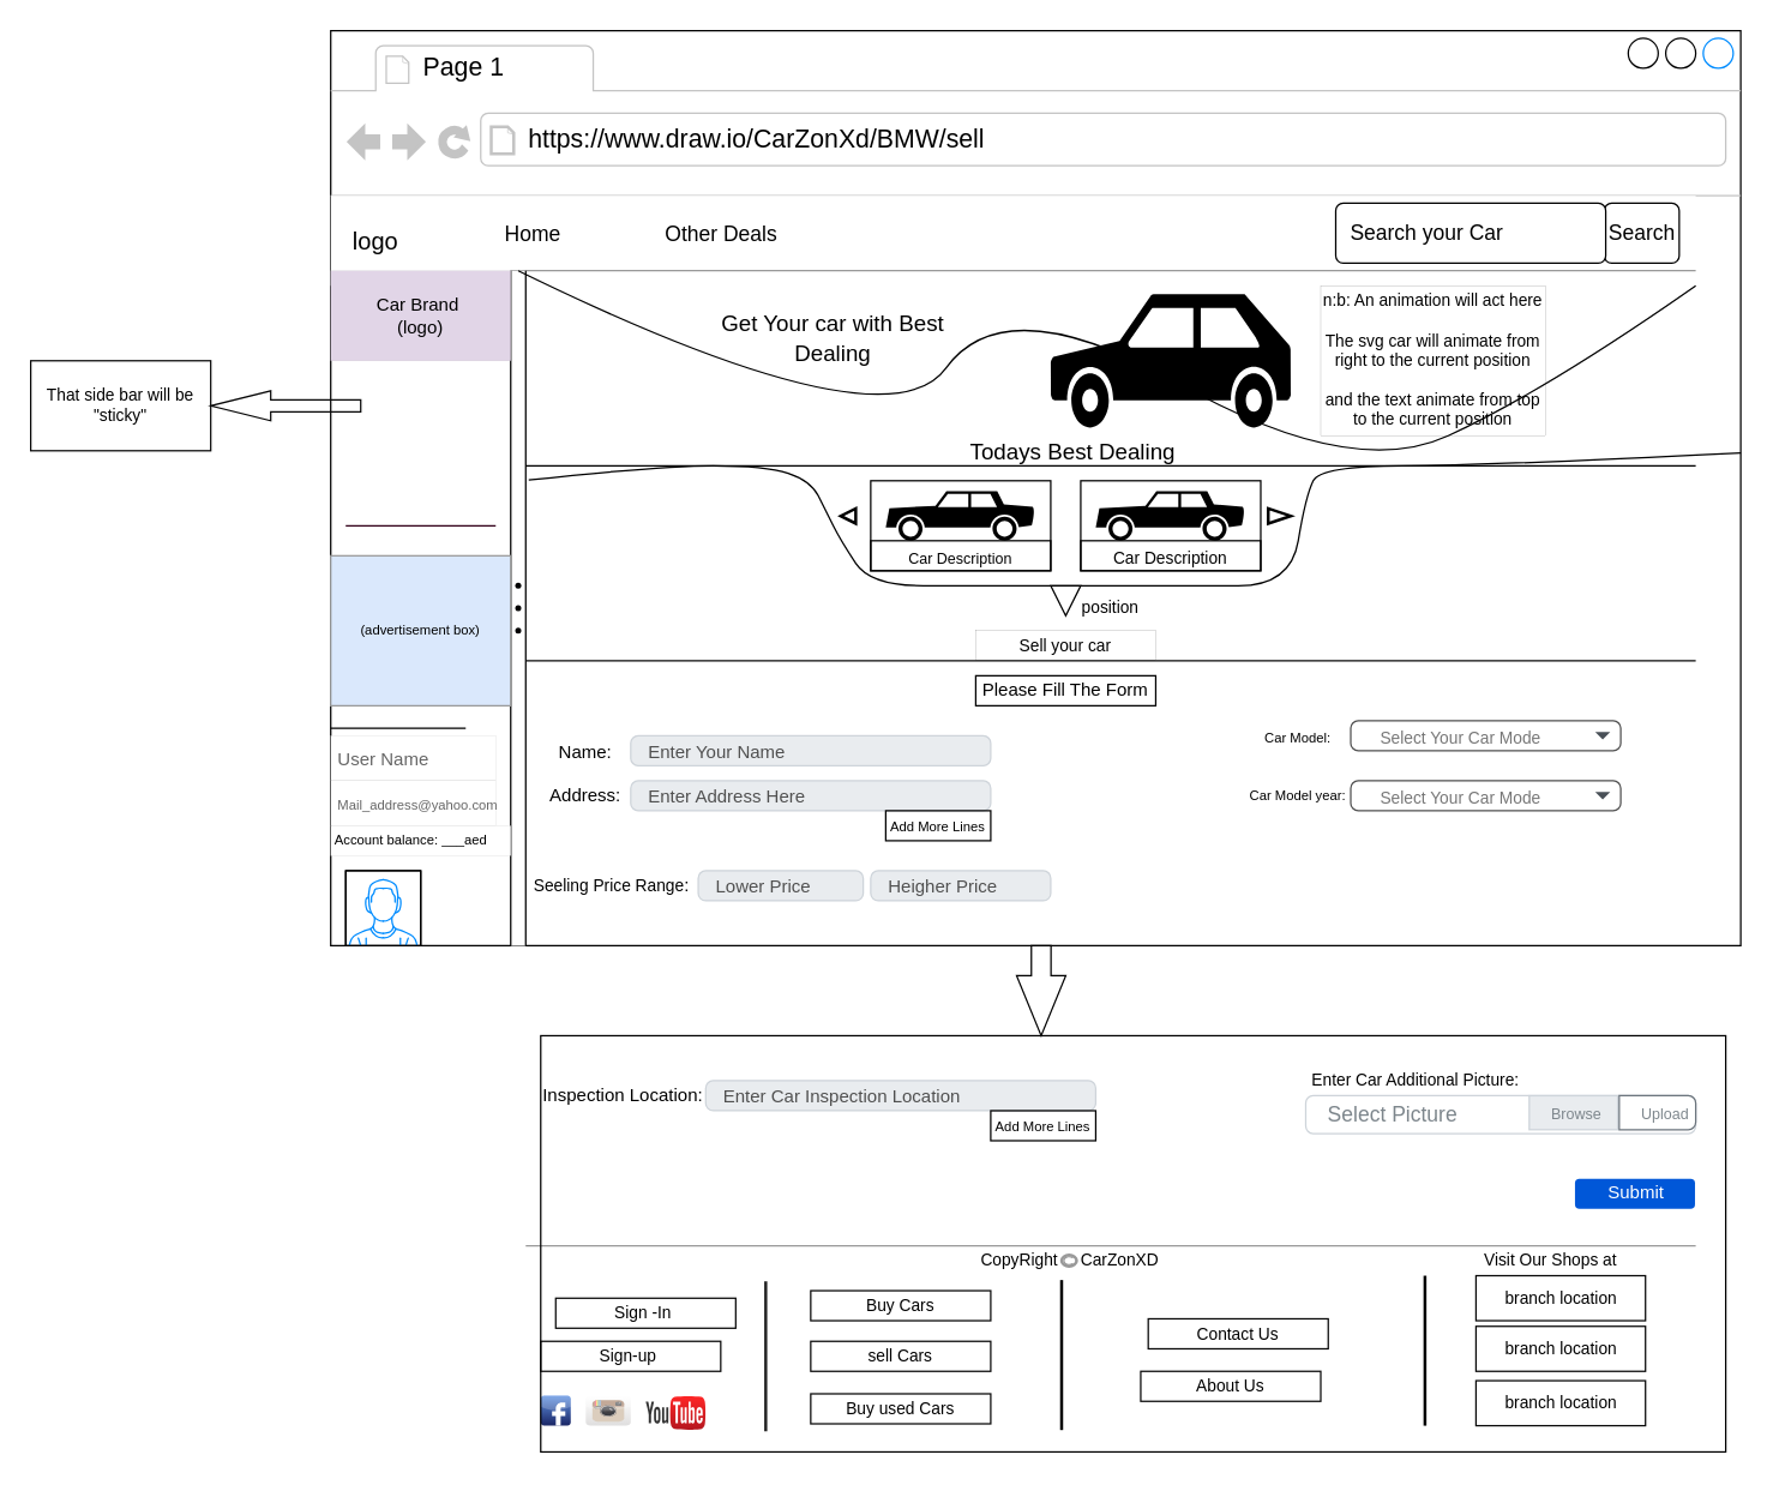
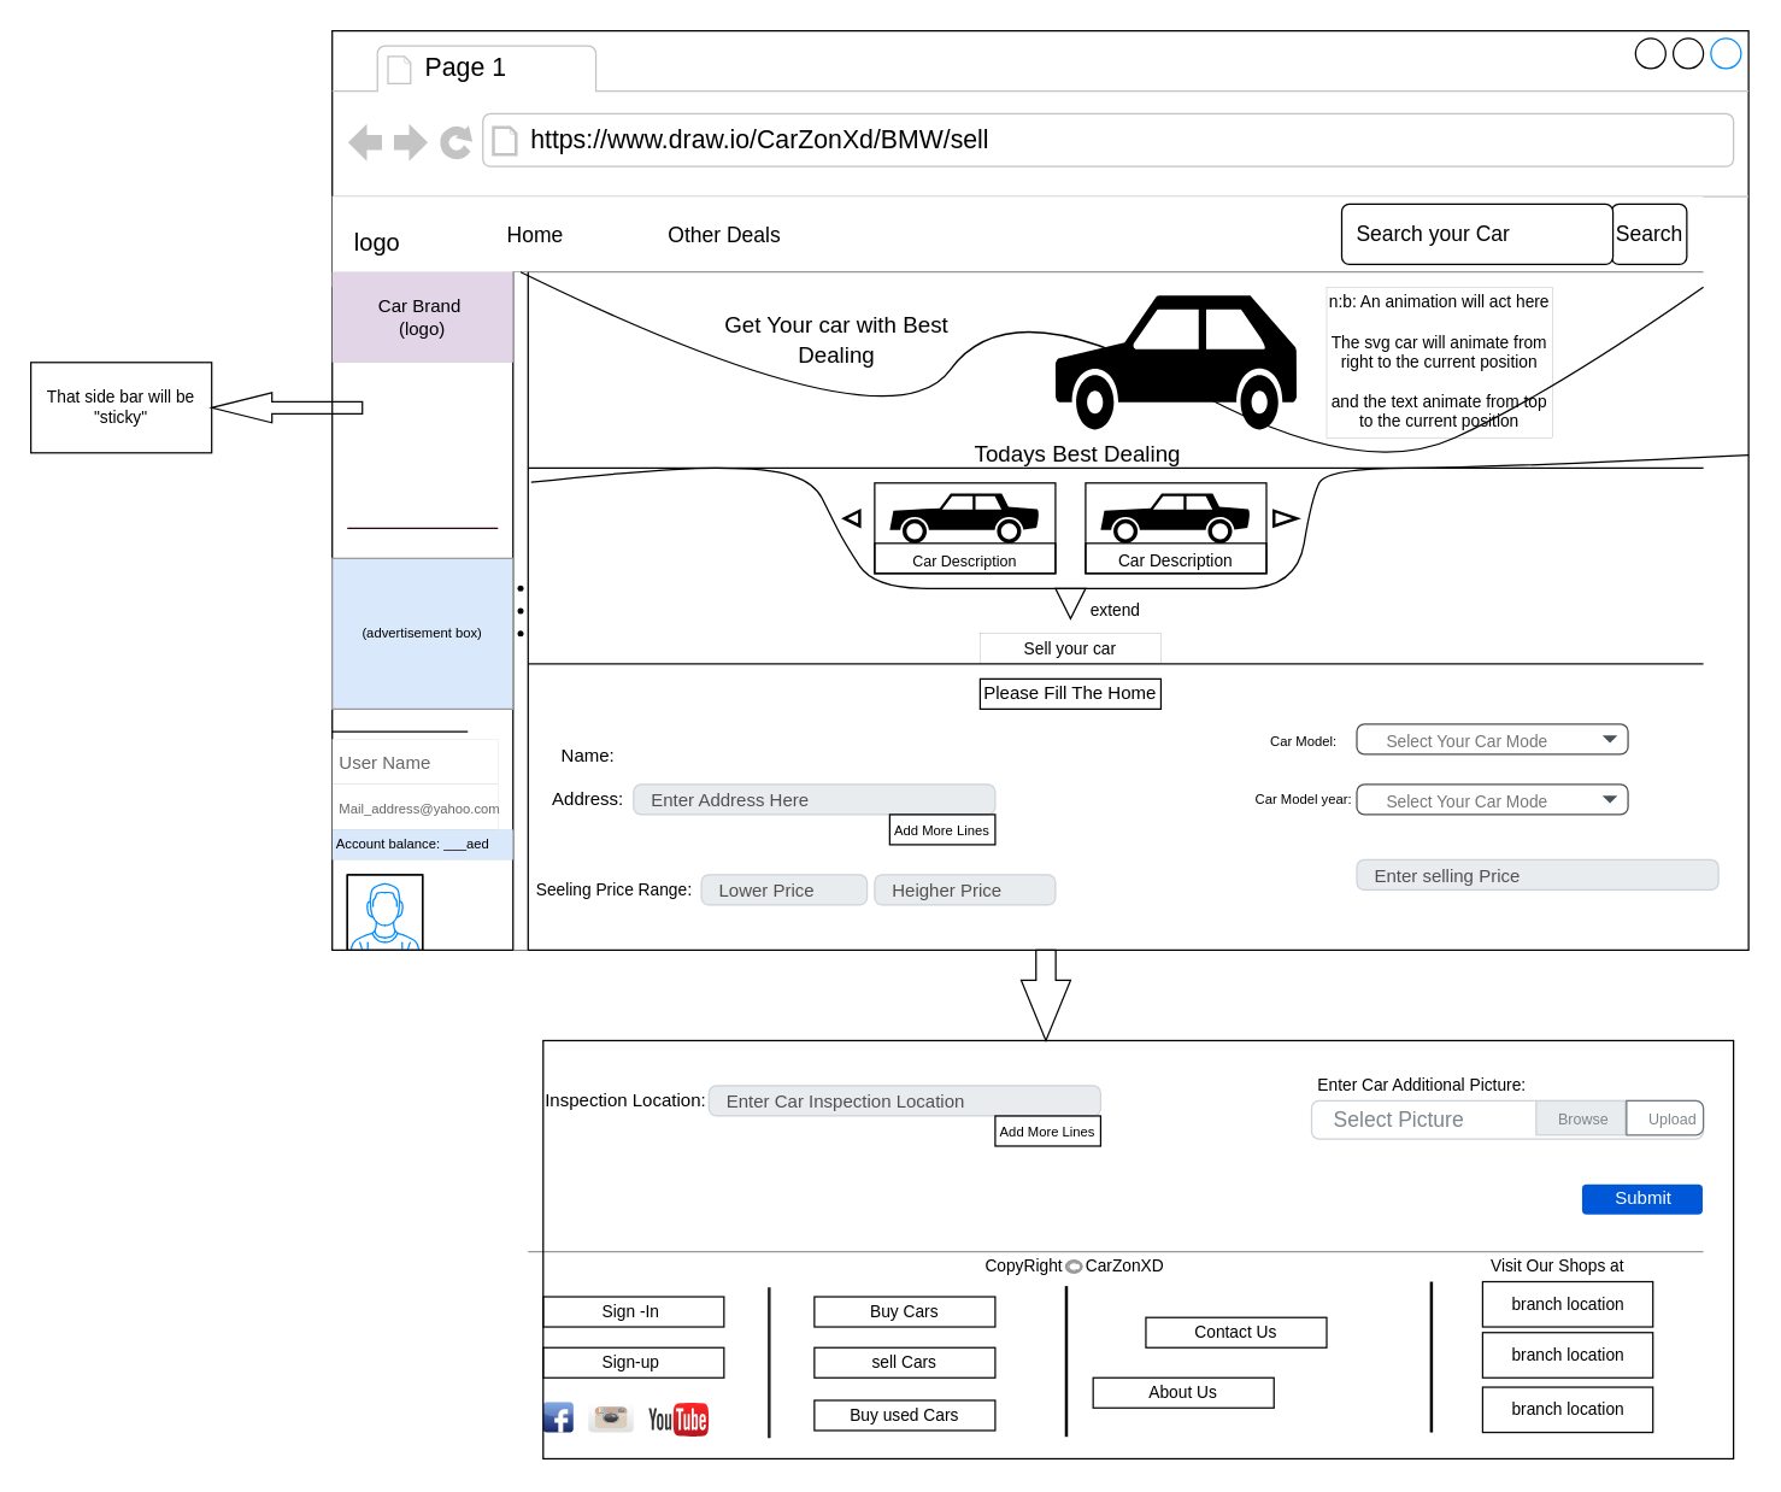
- <mxCell id="36" value="position" style="rounded=0;whiteSpace=wrap;html=1;shadow=0;sketch=0;strokeColor=none;strokeWidth=0;fontSize=11;fillColor=none;" parent="2" vertex="1"><mxGeometry x="470" y="370" width="100" height="30" as="geometry" /></mxCell>
+ <mxCell id="36" value="extend" style="rounded=0;whiteSpace=wrap;html=1;shadow=0;sketch=0;strokeColor=none;strokeWidth=0;fontSize=11;fillColor=none;" parent="2" vertex="1"><mxGeometry x="470" y="370" width="100" height="30" as="geometry" /></mxCell>
- <mxCell id="40" value="Please Fill The Form" style="rounded=0;whiteSpace=wrap;html=1;fontColor=none;fillColor=none;strokeWidth=1;" parent="2" vertex="1"><mxGeometry x="430" y="430" width="120" height="20" as="geometry" /></mxCell>
+ <mxCell id="40" value="Please Fill The Home" style="rounded=0;whiteSpace=wrap;html=1;fontColor=none;fillColor=none;strokeWidth=1;" parent="2" vertex="1"><mxGeometry x="430" y="430" width="120" height="20" as="geometry" /></mxCell>
- <mxCell id="44" value="&lt;font style=&quot;font-size: 12px;&quot;&gt;Enter Your Name&lt;/font&gt;" style="html=1;shadow=0;dashed=0;shape=mxgraph.bootstrap.rrect;rSize=5;strokeColor=#CED4DA;strokeWidth=1;fillColor=#E9ECEF;fontColor=#505050;whiteSpace=wrap;align=left;verticalAlign=middle;spacingLeft=10;fontSize=14;" parent="2" vertex="1"><mxGeometry x="200" y="470" width="240" height="20" as="geometry" /></mxCell>
- <mxCell id="18" value="Account balance: ___aed&amp;nbsp; &amp;nbsp; &amp;nbsp;" style="rounded=0;whiteSpace=wrap;html=1;strokeColor=#999999;strokeWidth=0;fontSize=9;" parent="2" vertex="1"><mxGeometry y="530" width="120" height="20" as="geometry" /></mxCell>
+ <mxCell id="18" value="Account balance: ___aed&amp;nbsp; &amp;nbsp; &amp;nbsp;" style="rounded=0;whiteSpace=wrap;html=1;strokeColor=#999999;strokeWidth=0;fontSize=9;fillColor=#dae8fc;" parent="2" vertex="1"><mxGeometry y="530" width="120" height="20" as="geometry" /></mxCell>
+ <mxCell id="54" value="&lt;span style=&quot;font-size: 12px;&quot;&gt;Enter selling Price&lt;/span&gt;" style="html=1;shadow=0;dashed=0;shape=mxgraph.bootstrap.rrect;rSize=5;strokeColor=#CED4DA;strokeWidth=1;fillColor=#E9ECEF;fontColor=#505050;whiteSpace=wrap;align=left;verticalAlign=middle;spacingLeft=10;fontSize=14;" parent="2" vertex="1"><mxGeometry x="680" y="550" width="240" height="20" as="geometry" /></mxCell>
- <mxCell id="61" value="Sign -In&amp;nbsp;" style="rounded=0;whiteSpace=wrap;html=1;shadow=0;sketch=0;strokeColor=#080808;strokeWidth=1;fontSize=11;fillColor=none;" parent="1" vertex="1"><mxGeometry x="370" y="865" width="120" height="20" as="geometry" /></mxCell>
+ <mxCell id="61" value="Sign -In&amp;nbsp;" style="rounded=0;whiteSpace=wrap;html=1;shadow=0;sketch=0;strokeColor=#080808;strokeWidth=1;fontSize=11;fillColor=none;" parent="1" vertex="1"><mxGeometry x="360" y="860" width="120" height="20" as="geometry" /></mxCell>
- <mxCell id="76" value="Contact Us" style="rounded=0;whiteSpace=wrap;html=1;shadow=0;sketch=0;strokeColor=#080808;strokeWidth=1;fontSize=11;fillColor=none;" parent="1" vertex="1"><mxGeometry x="765" y="878.75" width="120" height="20" as="geometry" /></mxCell>
+ <mxCell id="76" value="Contact Us" style="rounded=0;whiteSpace=wrap;html=1;shadow=0;sketch=0;strokeColor=#080808;strokeWidth=1;fontSize=11;fillColor=none;" parent="1" vertex="1"><mxGeometry x="760" y="873.75" width="120" height="20" as="geometry" /></mxCell>
- <mxCell id="77" value="About Us" style="rounded=0;whiteSpace=wrap;html=1;shadow=0;sketch=0;strokeColor=#080808;strokeWidth=1;fontSize=11;fillColor=none;" parent="1" vertex="1"><mxGeometry x="760" y="913.75" width="120" height="20" as="geometry" /></mxCell>
+ <mxCell id="77" value="About Us" style="rounded=0;whiteSpace=wrap;html=1;shadow=0;sketch=0;strokeColor=#080808;strokeWidth=1;fontSize=11;fillColor=none;" parent="1" vertex="1"><mxGeometry x="725" y="913.75" width="120" height="20" as="geometry" /></mxCell>
